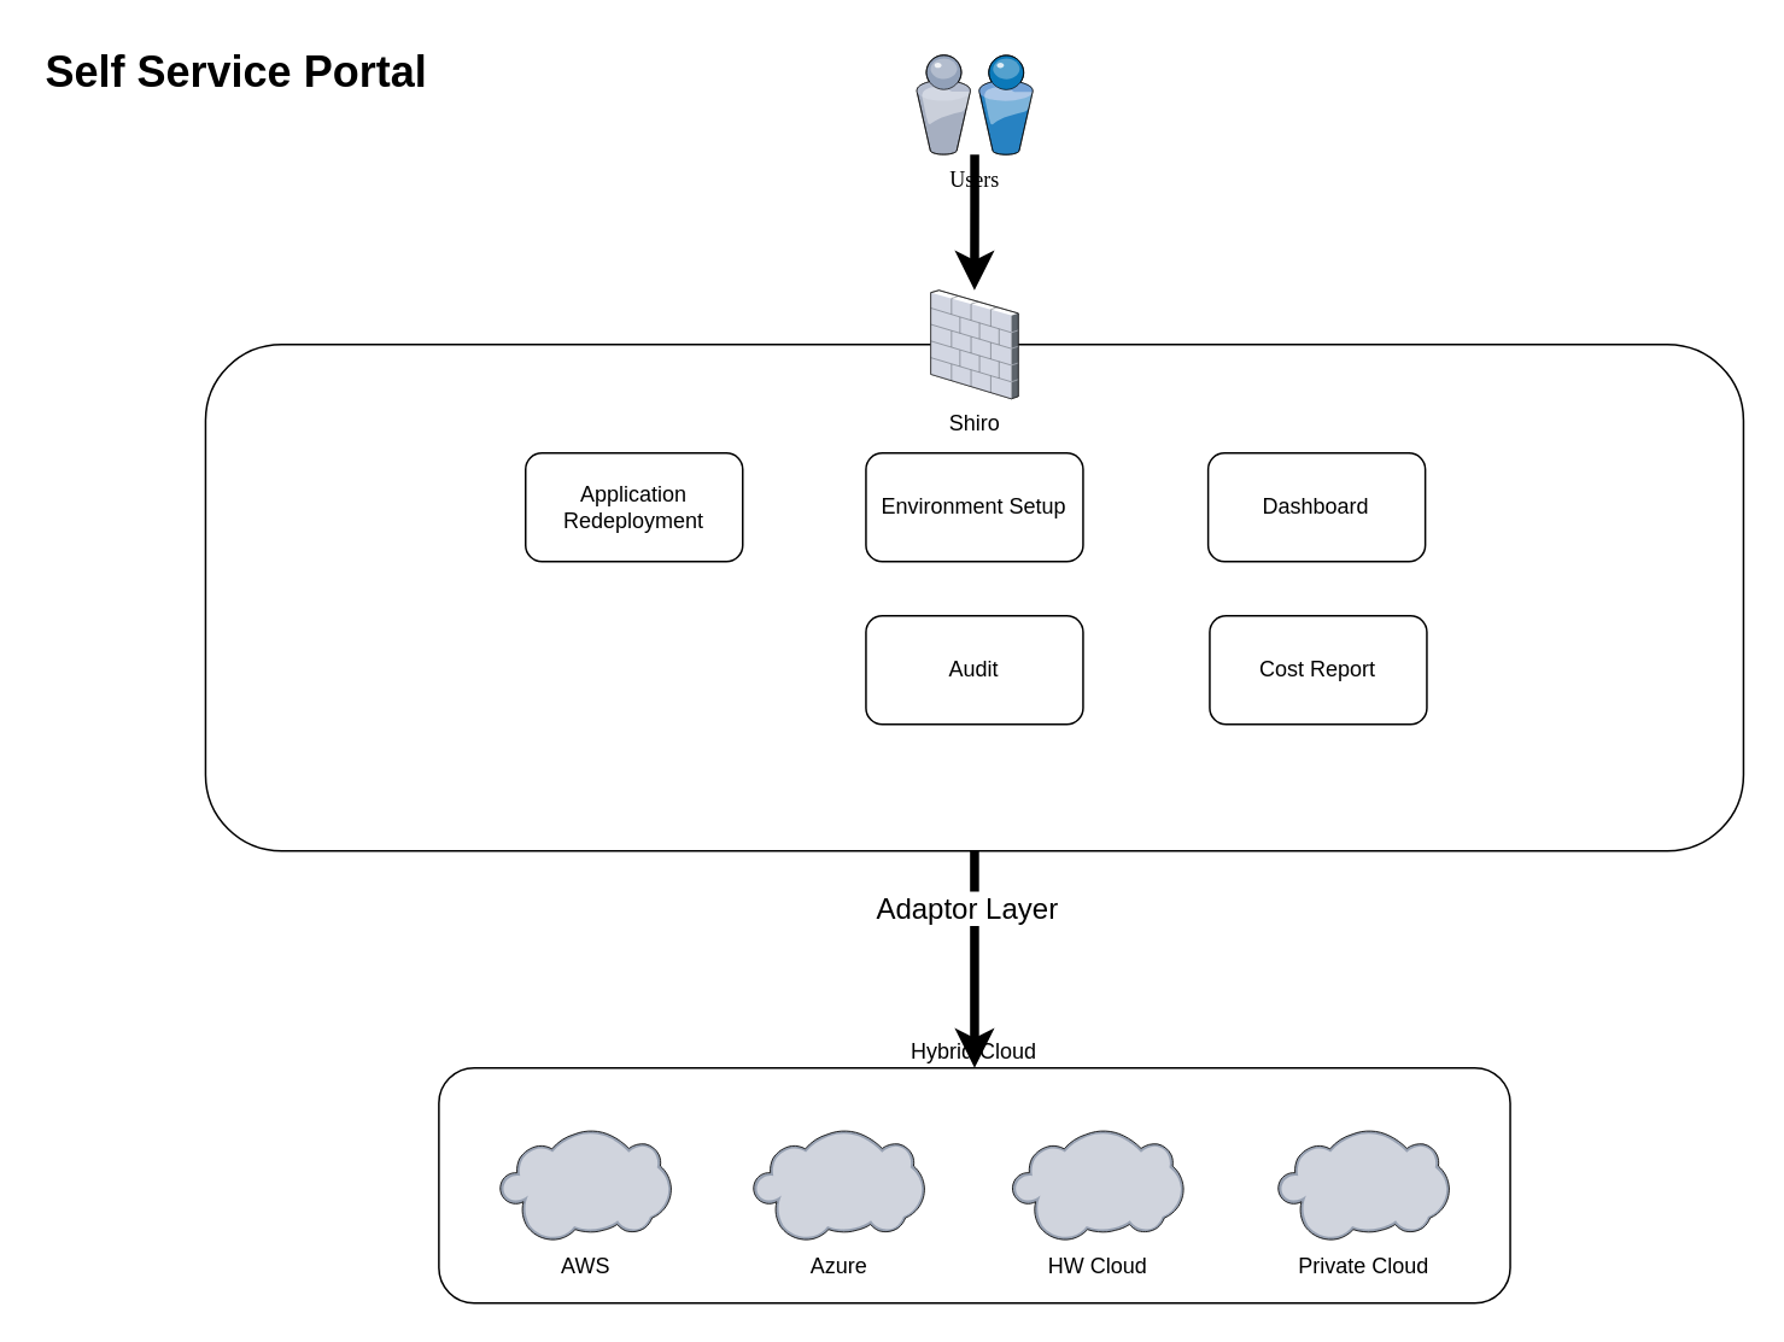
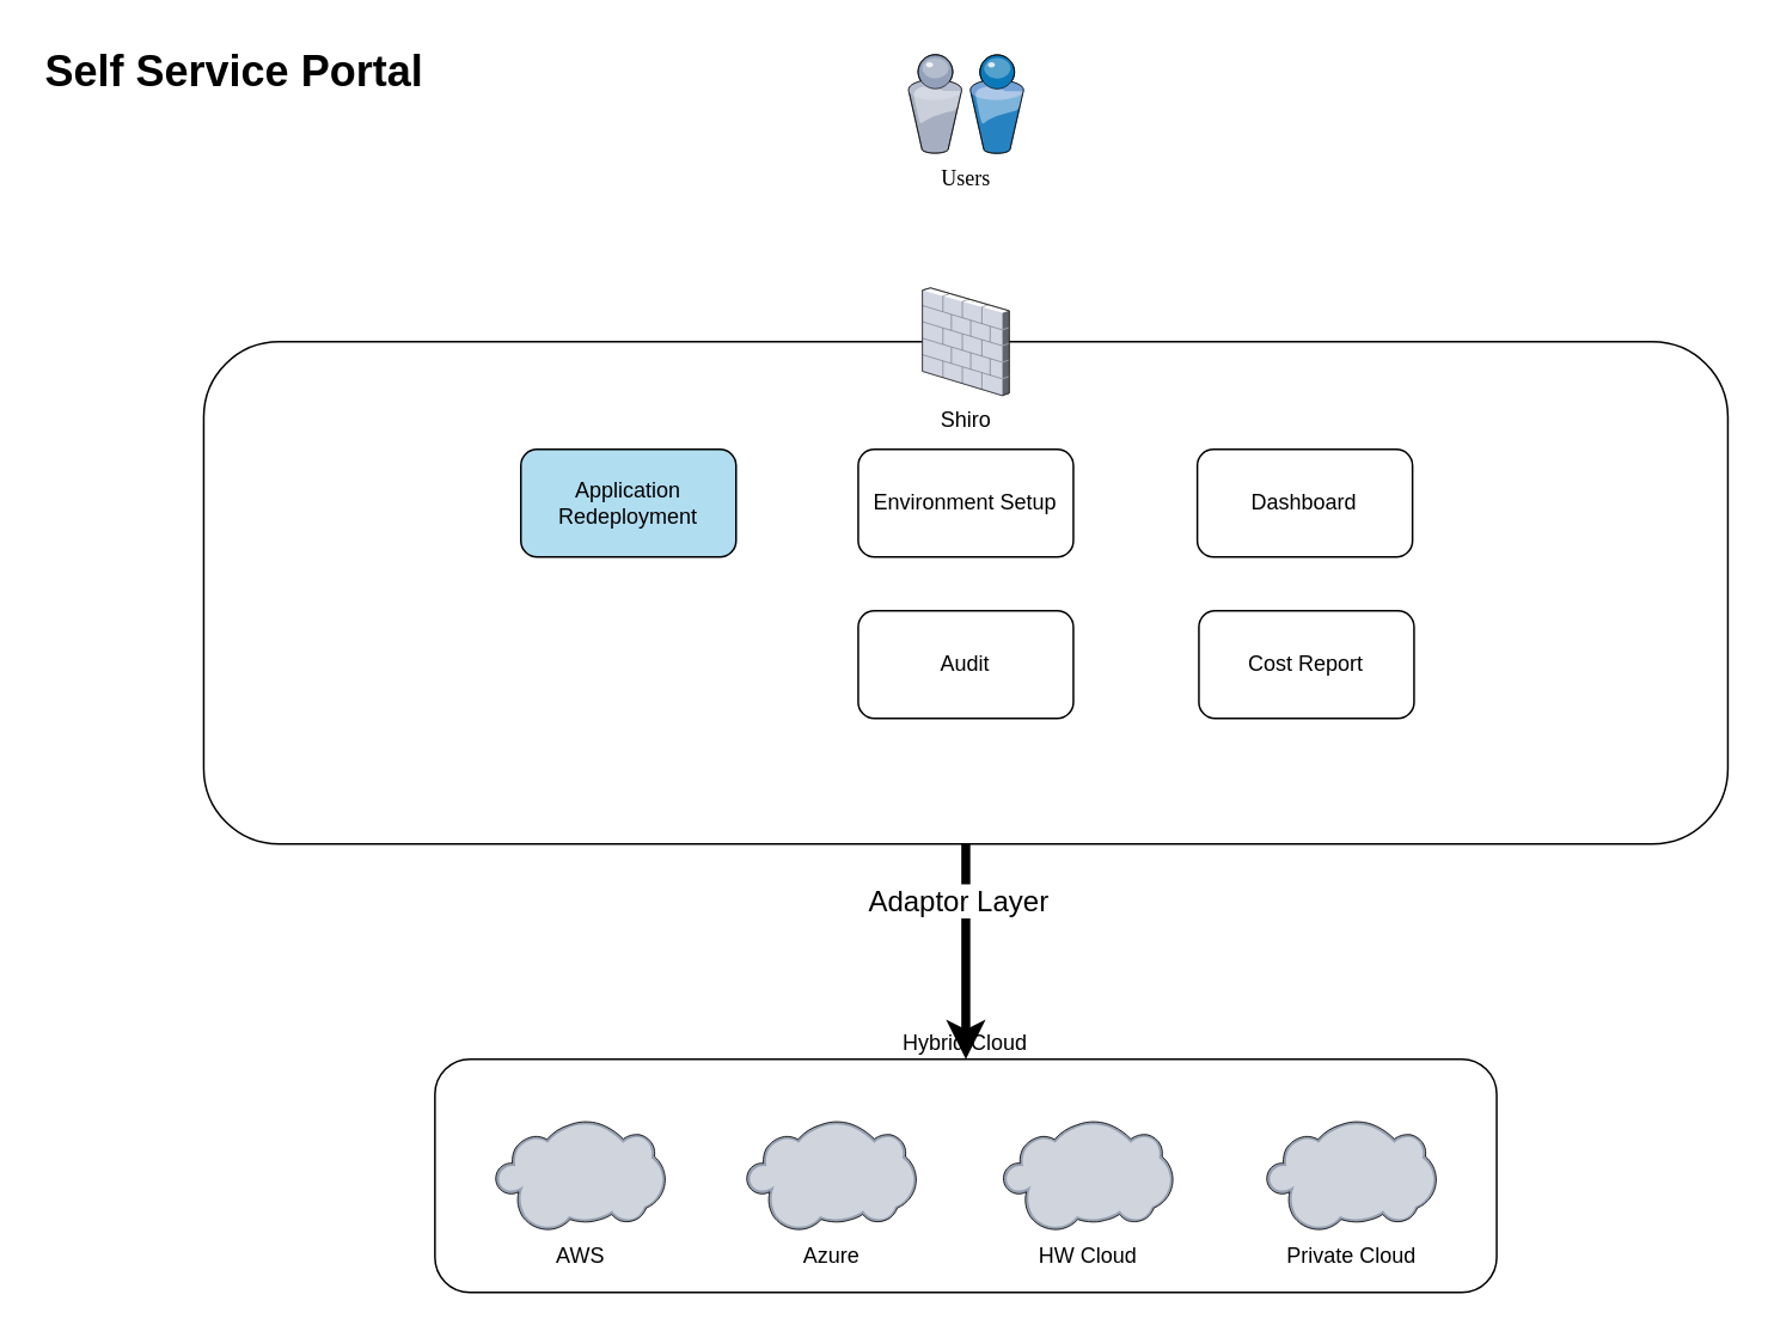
- <mxCell id="2" style="edgeStyle=orthogonalEdgeStyle;rounded=1;orthogonalLoop=1;jettySize=auto;html=1;strokeWidth=5;" edge="1" parent="1" source="3" target="8"><mxGeometry relative="1" as="geometry" /></mxCell>
- <mxCell id="10" value="Application Redeployment" style="rounded=1;whiteSpace=wrap;html=1;" vertex="1" parent="1"><mxGeometry x="290" y="250" width="120" height="60" as="geometry" /></mxCell>
+ <mxCell id="10" value="Application Redeployment" style="rounded=1;whiteSpace=wrap;html=1;fillColor=#b1ddf0;" vertex="1" parent="1"><mxGeometry x="290" y="250" width="120" height="60" as="geometry" /></mxCell>
